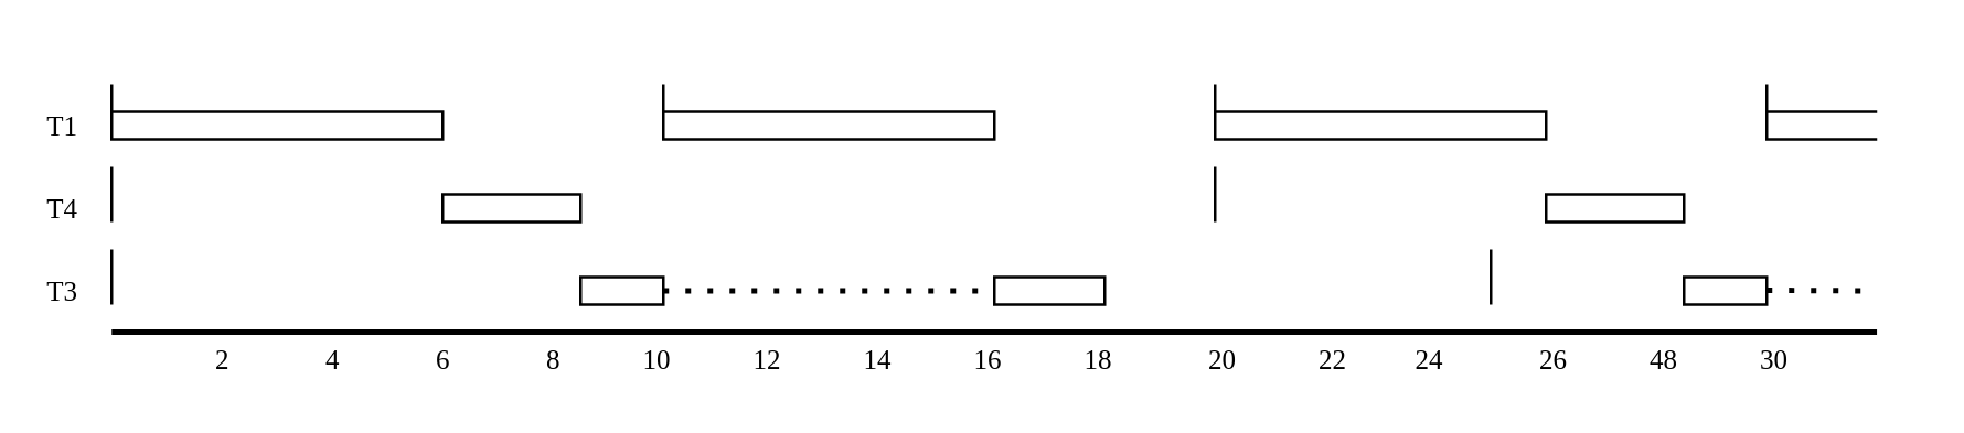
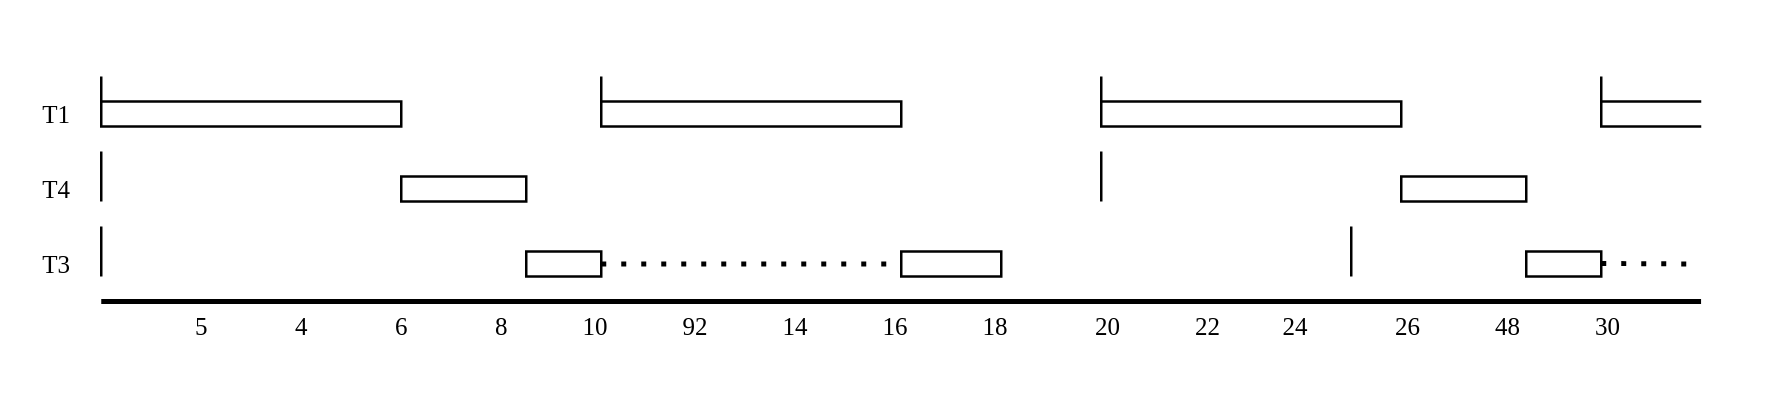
- <mxCell id="12" value="2" style="text;html=1;strokeColor=none;fillColor=none;align=right;verticalAlign=middle;whiteSpace=wrap;rounded=0;fontFamily=Verdana;fontSize=10;" parent="1" vertex="1"><mxGeometry x="75" y="125" width="10" height="10" as="geometry" /></mxCell>
+ <mxCell id="12" value="5" style="text;html=1;strokeColor=none;fillColor=none;align=right;verticalAlign=middle;whiteSpace=wrap;rounded=0;fontFamily=Verdana;fontSize=10;" parent="1" vertex="1"><mxGeometry x="75" y="125" width="10" height="10" as="geometry" /></mxCell>
- <mxCell id="17" value="12" style="text;html=1;strokeColor=none;fillColor=none;align=right;verticalAlign=middle;whiteSpace=wrap;rounded=0;fontFamily=Verdana;fontSize=10;" parent="1" vertex="1"><mxGeometry x="275" y="125" width="10" height="10" as="geometry" /></mxCell>
+ <mxCell id="17" value="92" style="text;html=1;strokeColor=none;fillColor=none;align=right;verticalAlign=middle;whiteSpace=wrap;rounded=0;fontFamily=Verdana;fontSize=10;" parent="1" vertex="1"><mxGeometry x="275" y="125" width="10" height="10" as="geometry" /></mxCell>
